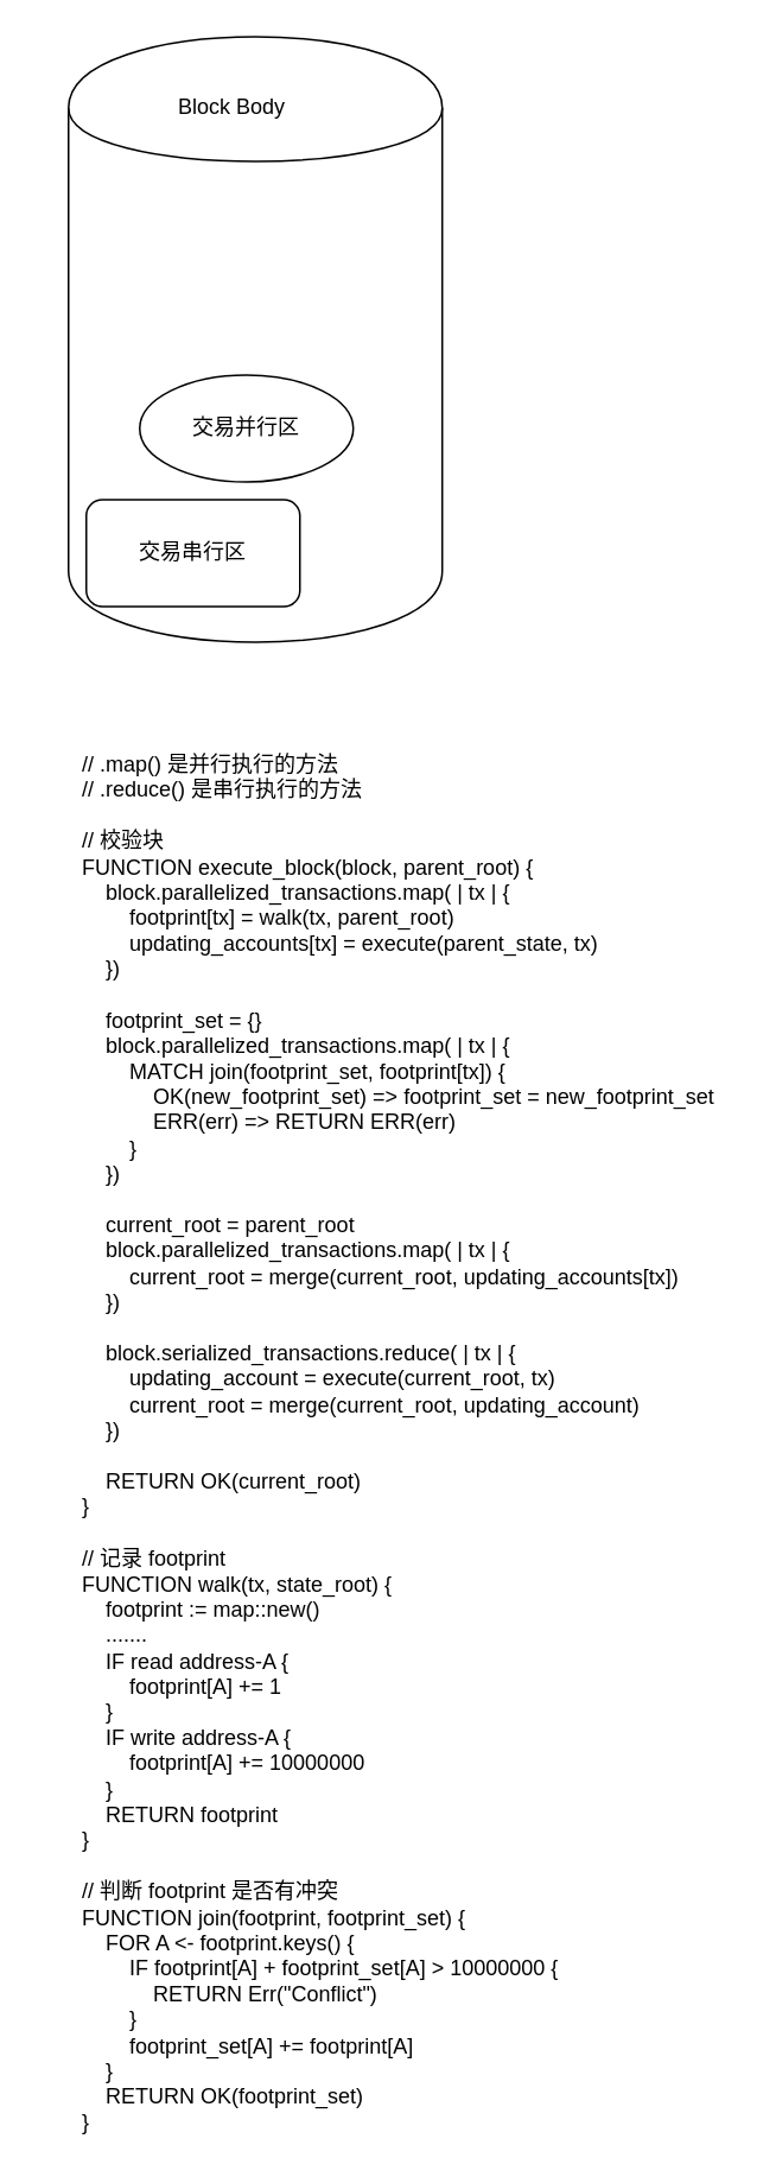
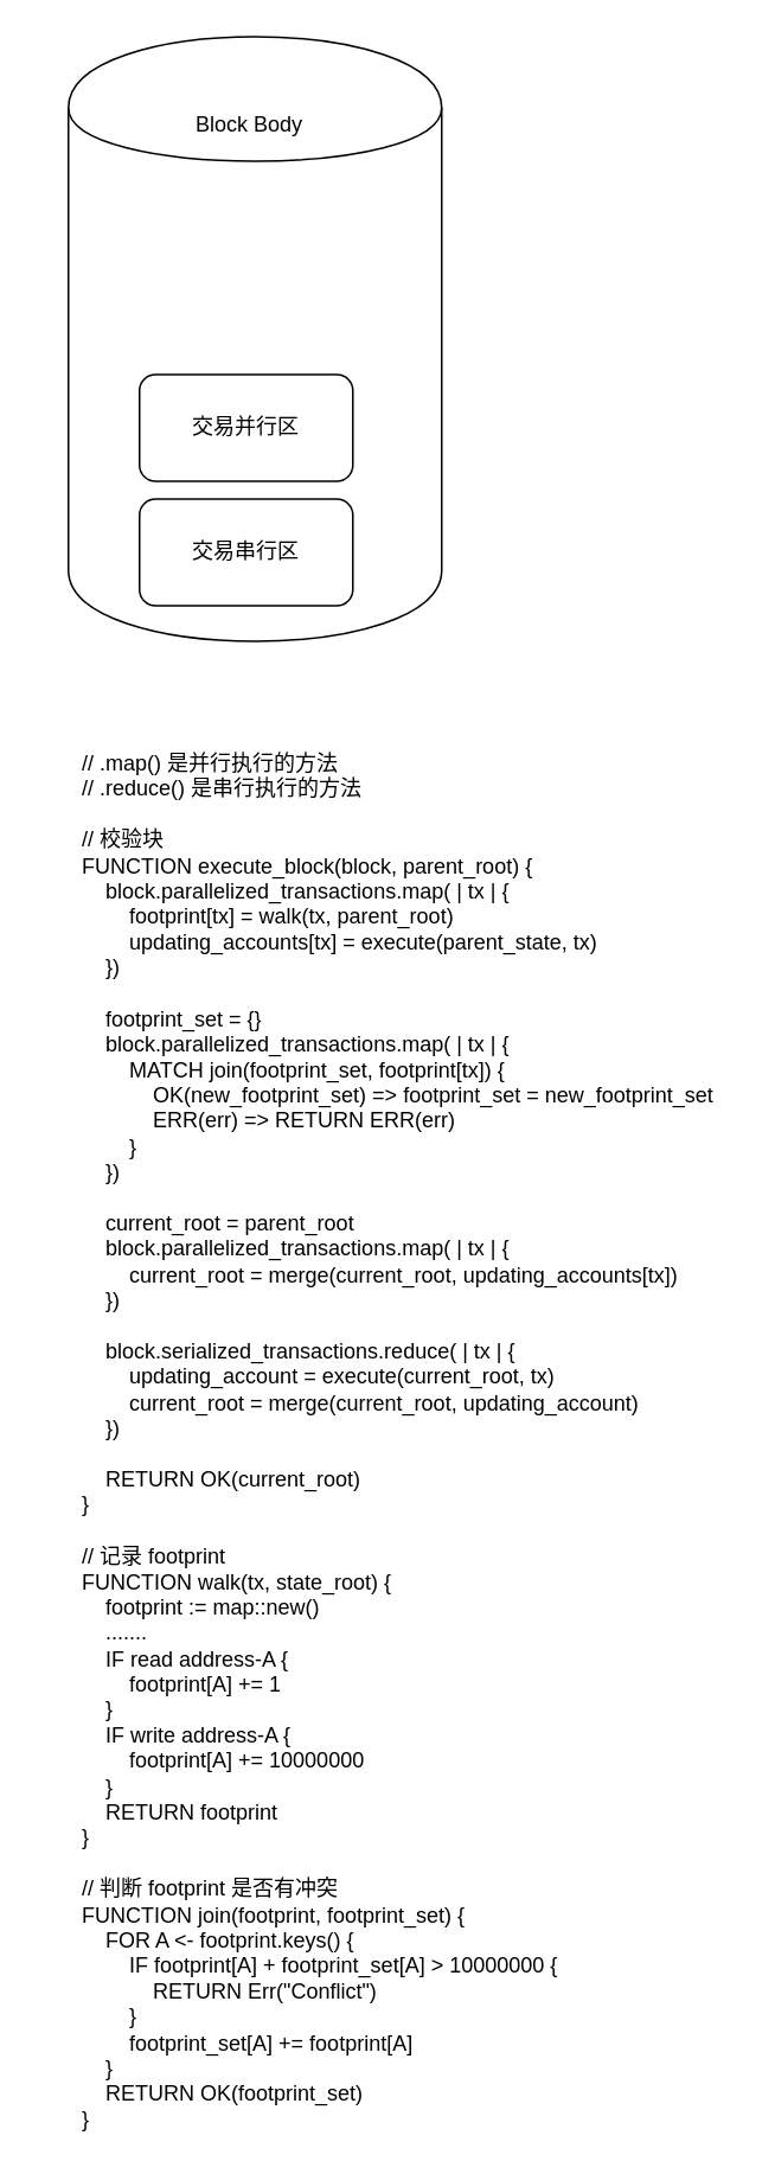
- <mxCell id="5" value="Block Body" style="text;html=1;resizable=0;points=[];autosize=1;align=left;verticalAlign=top;spacingTop=-4;" vertex="1" parent="1"><mxGeometry x="98" y="50" width="80" height="20" as="geometry" /></mxCell>
+ <mxCell id="5" value="Block Body" style="text;html=1;resizable=0;points=[];autosize=1;align=left;verticalAlign=top;spacingTop=-4;" vertex="1" parent="1"><mxGeometry x="108" y="60" width="80" height="20" as="geometry" /></mxCell>
- <mxCell id="3" value="交易并行区" style="ellipse;whiteSpace=wrap;html=1;" vertex="1" parent="1"><mxGeometry x="78" y="210" width="120" height="60" as="geometry" /></mxCell>
+ <mxCell id="3" value="交易并行区" style="rounded=1;whiteSpace=wrap;html=1;" vertex="1" parent="1"><mxGeometry x="78" y="210" width="120" height="60" as="geometry" /></mxCell>
- <mxCell id="4" value="交易串行区" style="rounded=1;whiteSpace=wrap;html=1;" vertex="1" parent="1"><mxGeometry x="48" y="280" width="120" height="60" as="geometry" /></mxCell>
+ <mxCell id="4" value="交易串行区" style="rounded=1;whiteSpace=wrap;html=1;" vertex="1" parent="1"><mxGeometry x="78" y="280" width="120" height="60" as="geometry" /></mxCell>
